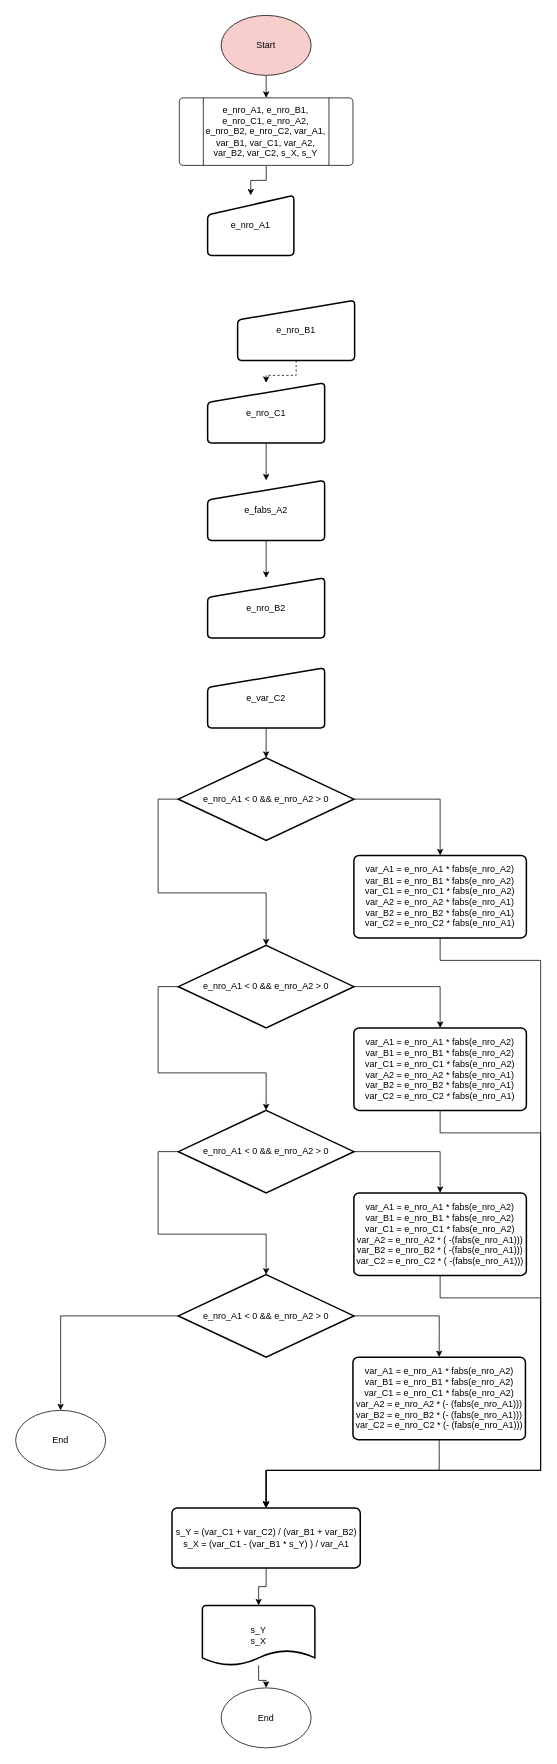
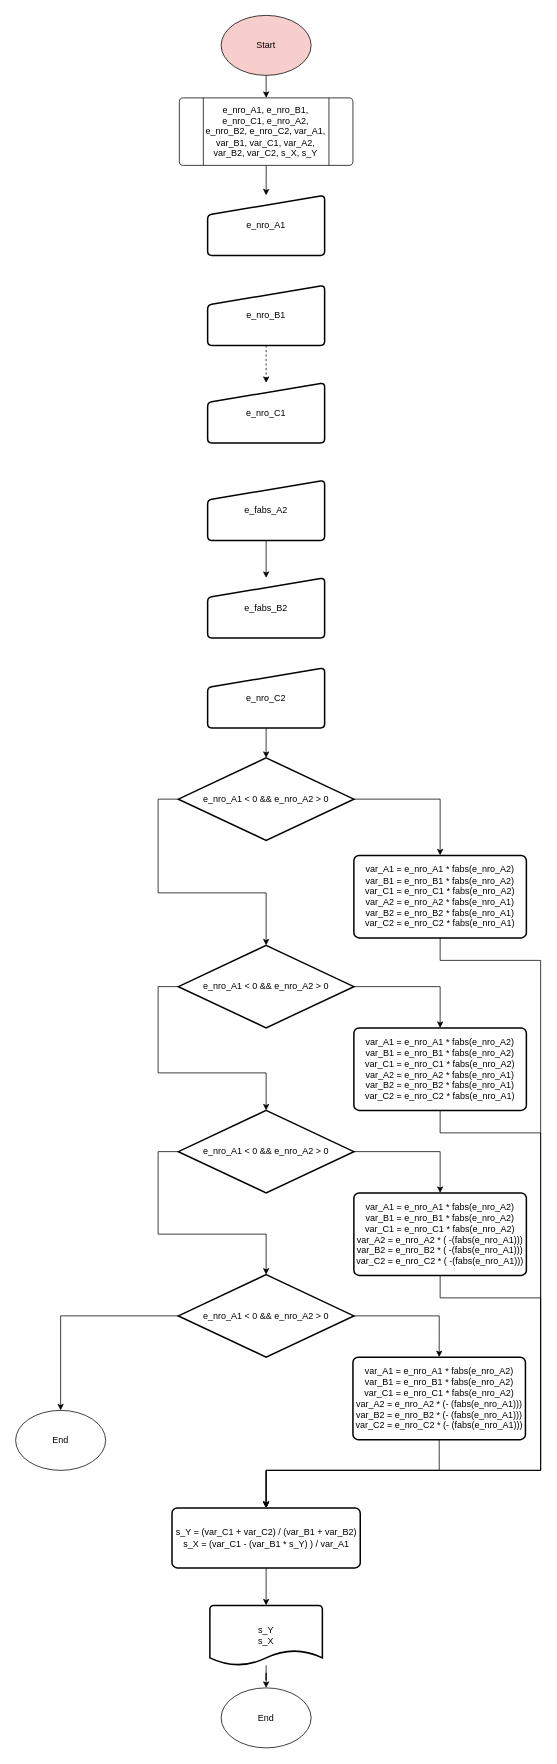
- <mxCell id="6" value="e_nro_A1" style="html=1;strokeWidth=2;shape=manualInput;whiteSpace=wrap;rounded=1;size=26;arcSize=11;" vertex="1" parent="1"><mxGeometry x="276" y="260" width="115" height="80" as="geometry" /></mxCell>
+ <mxCell id="6" value="e_nro_A1" style="html=1;strokeWidth=2;shape=manualInput;whiteSpace=wrap;rounded=1;size=26;arcSize=11;" vertex="1" parent="1"><mxGeometry x="276" y="260" width="156" height="80" as="geometry" /></mxCell>
- <mxCell id="8" value="e_nro_B1" style="html=1;strokeWidth=2;shape=manualInput;whiteSpace=wrap;rounded=1;size=26;arcSize=11;" vertex="1" parent="1"><mxGeometry x="316" y="400" width="156" height="80" as="geometry" /></mxCell>
+ <mxCell id="8" value="e_nro_B1" style="html=1;strokeWidth=2;shape=manualInput;whiteSpace=wrap;rounded=1;size=26;arcSize=11;" vertex="1" parent="1"><mxGeometry x="276" y="380" width="156" height="80" as="geometry" /></mxCell>
- <mxCell id="9" value="" style="edgeStyle=orthogonalEdgeStyle;rounded=0;orthogonalLoop=1;jettySize=auto;html=1;" edge="1" parent="1" source="10" target="12"><mxGeometry relative="1" as="geometry" /></mxCell>
- <mxCell id="13" value="e_nro_B2" style="html=1;strokeWidth=2;shape=manualInput;whiteSpace=wrap;rounded=1;size=26;arcSize=11;" vertex="1" parent="1"><mxGeometry x="276" y="770" width="156" height="80" as="geometry" /></mxCell>
+ <mxCell id="13" value="e_fabs_B2" style="html=1;strokeWidth=2;shape=manualInput;whiteSpace=wrap;rounded=1;size=26;arcSize=11;" vertex="1" parent="1"><mxGeometry x="276" y="770" width="156" height="80" as="geometry" /></mxCell>
- <mxCell id="15" value="e_var_C2" style="html=1;strokeWidth=2;shape=manualInput;whiteSpace=wrap;rounded=1;size=26;arcSize=11;" vertex="1" parent="1"><mxGeometry x="276" y="890" width="156" height="80" as="geometry" /></mxCell>
+ <mxCell id="15" value="e_nro_C2" style="html=1;strokeWidth=2;shape=manualInput;whiteSpace=wrap;rounded=1;size=26;arcSize=11;" vertex="1" parent="1"><mxGeometry x="276" y="890" width="156" height="80" as="geometry" /></mxCell>
- <mxCell id="40" value="s_Y&lt;br&gt;s_X" style="strokeWidth=2;html=1;shape=mxgraph.flowchart.document2;whiteSpace=wrap;size=0.25;" vertex="1" parent="1"><mxGeometry x="269" y="2140" width="150" height="80" as="geometry" /></mxCell>
+ <mxCell id="40" value="s_Y&lt;br&gt;s_X" style="strokeWidth=2;html=1;shape=mxgraph.flowchart.document2;whiteSpace=wrap;size=0.25;" vertex="1" parent="1"><mxGeometry x="279" y="2140" width="150" height="80" as="geometry" /></mxCell>
